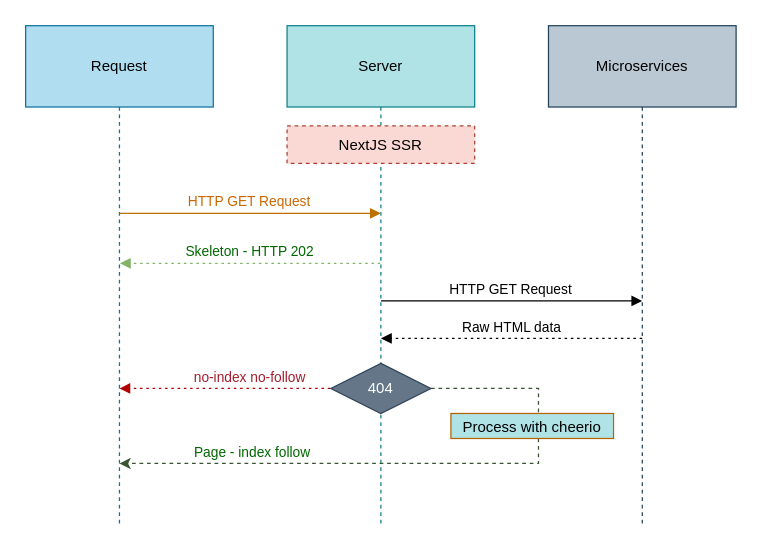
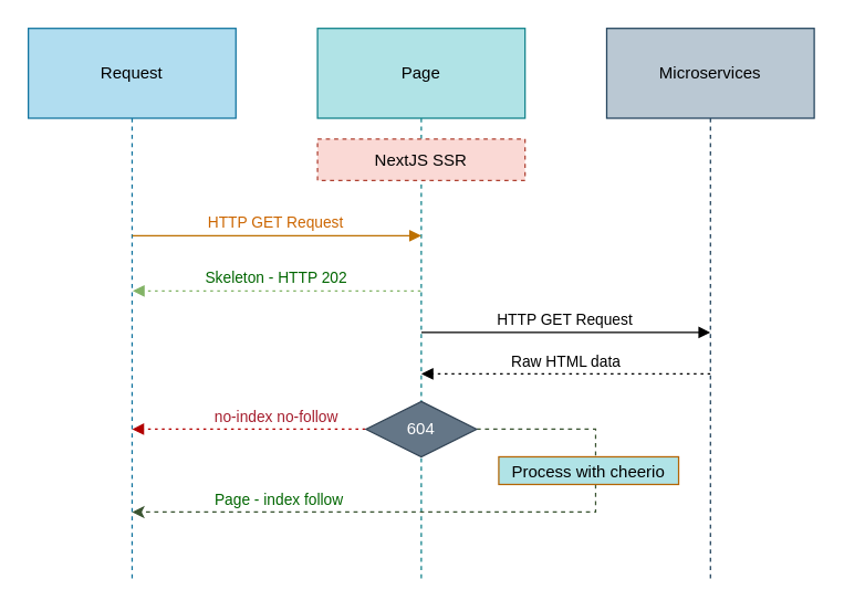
- <mxCell id="3" value="Server" style="shape=umlLifeline;perimeter=lifelinePerimeter;whiteSpace=wrap;container=1;dropTarget=0;collapsible=0;recursiveResize=0;outlineConnect=0;portConstraint=eastwest;newEdgeStyle={&quot;edgeStyle&quot;:&quot;elbowEdgeStyle&quot;,&quot;elbow&quot;:&quot;vertical&quot;,&quot;curved&quot;:0,&quot;rounded&quot;:0};size=65;labelBackgroundColor=none;labelBorderColor=none;textShadow=0;fillColor=#b0e3e6;strokeColor=#0e8088;" parent="1" vertex="1"><mxGeometry x="229" width="150" height="400" as="geometry" y="20" /></mxCell>
+ <mxCell id="3" value="Page" style="shape=umlLifeline;perimeter=lifelinePerimeter;whiteSpace=wrap;container=1;dropTarget=0;collapsible=0;recursiveResize=0;outlineConnect=0;portConstraint=eastwest;newEdgeStyle={&quot;edgeStyle&quot;:&quot;elbowEdgeStyle&quot;,&quot;elbow&quot;:&quot;vertical&quot;,&quot;curved&quot;:0,&quot;rounded&quot;:0};size=65;labelBackgroundColor=none;labelBorderColor=none;textShadow=0;fillColor=#b0e3e6;strokeColor=#0e8088;" parent="1" vertex="1"><mxGeometry x="229" width="150" height="400" as="geometry" y="20" /></mxCell>
- <mxCell id="14" value="404" style="rhombus;whiteSpace=wrap;html=1;fillColor=#647687;fontColor=#ffffff;strokeColor=#314354;" vertex="1" parent="1"><mxGeometry x="264" y="290" width="80" height="40" as="geometry" /></mxCell>
+ <mxCell id="14" value="604" style="rhombus;whiteSpace=wrap;html=1;fillColor=#647687;fontColor=#ffffff;strokeColor=#314354;" vertex="1" parent="1"><mxGeometry x="264" y="290" width="80" height="40" as="geometry" /></mxCell>
